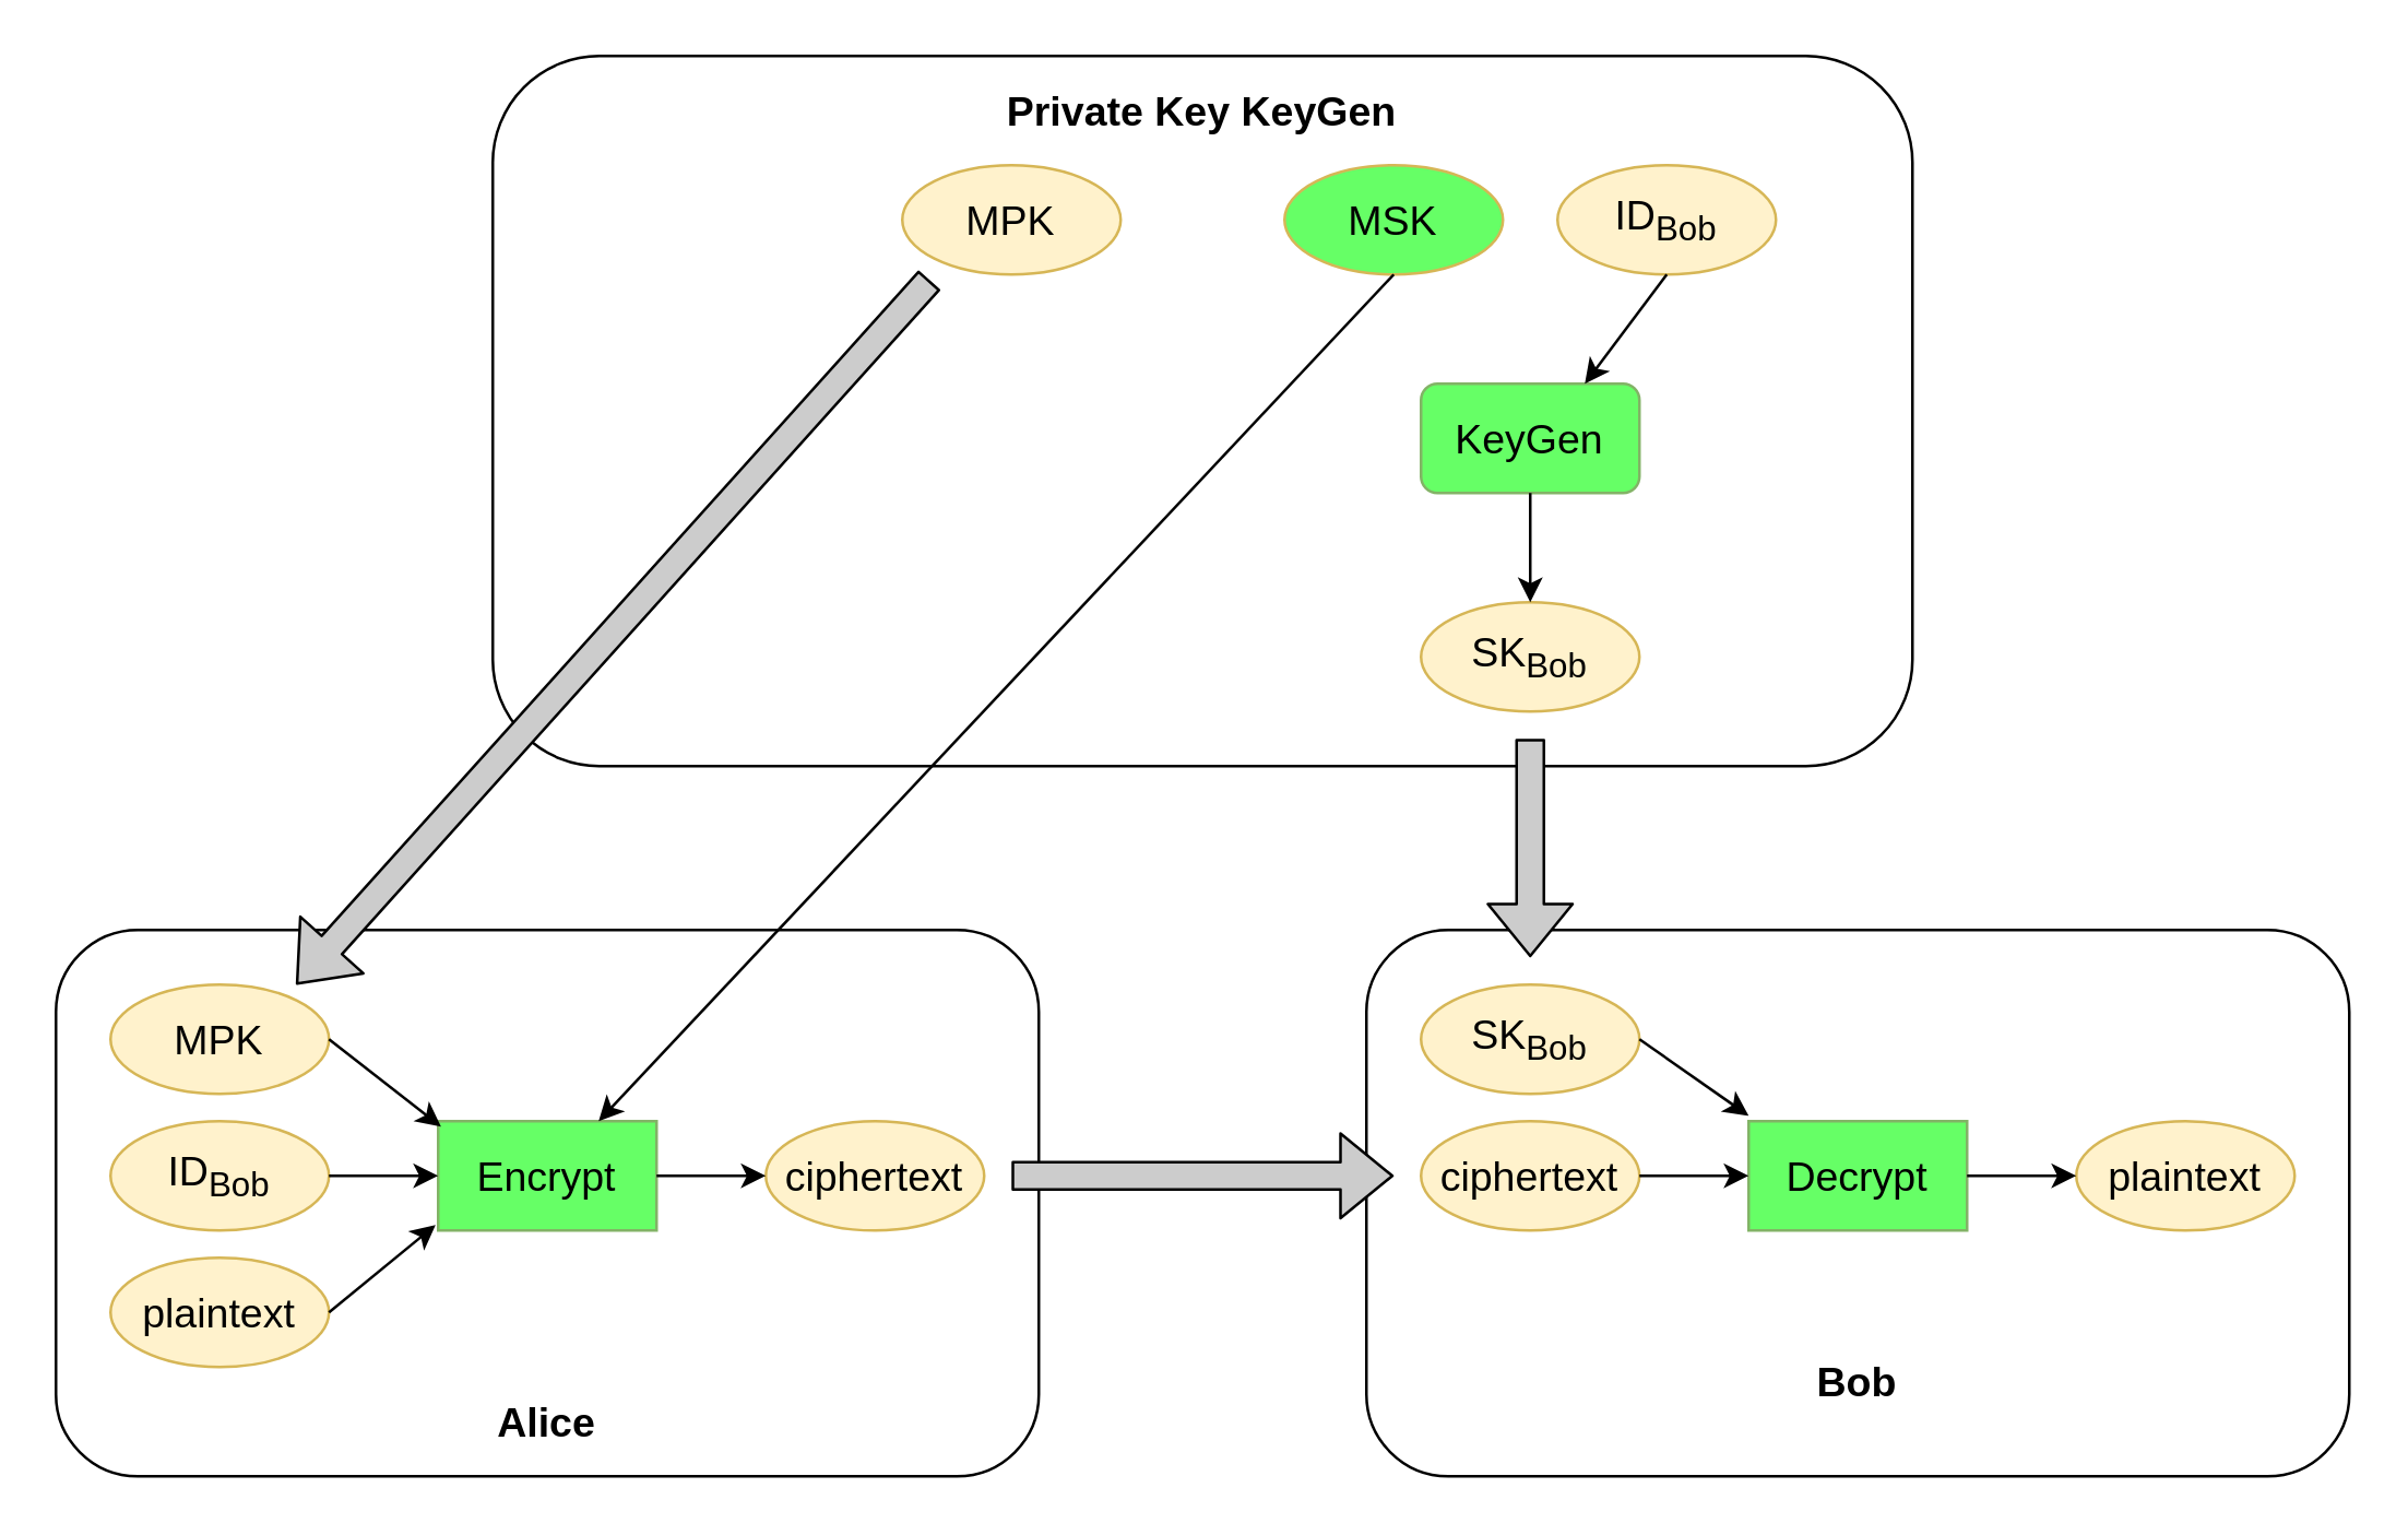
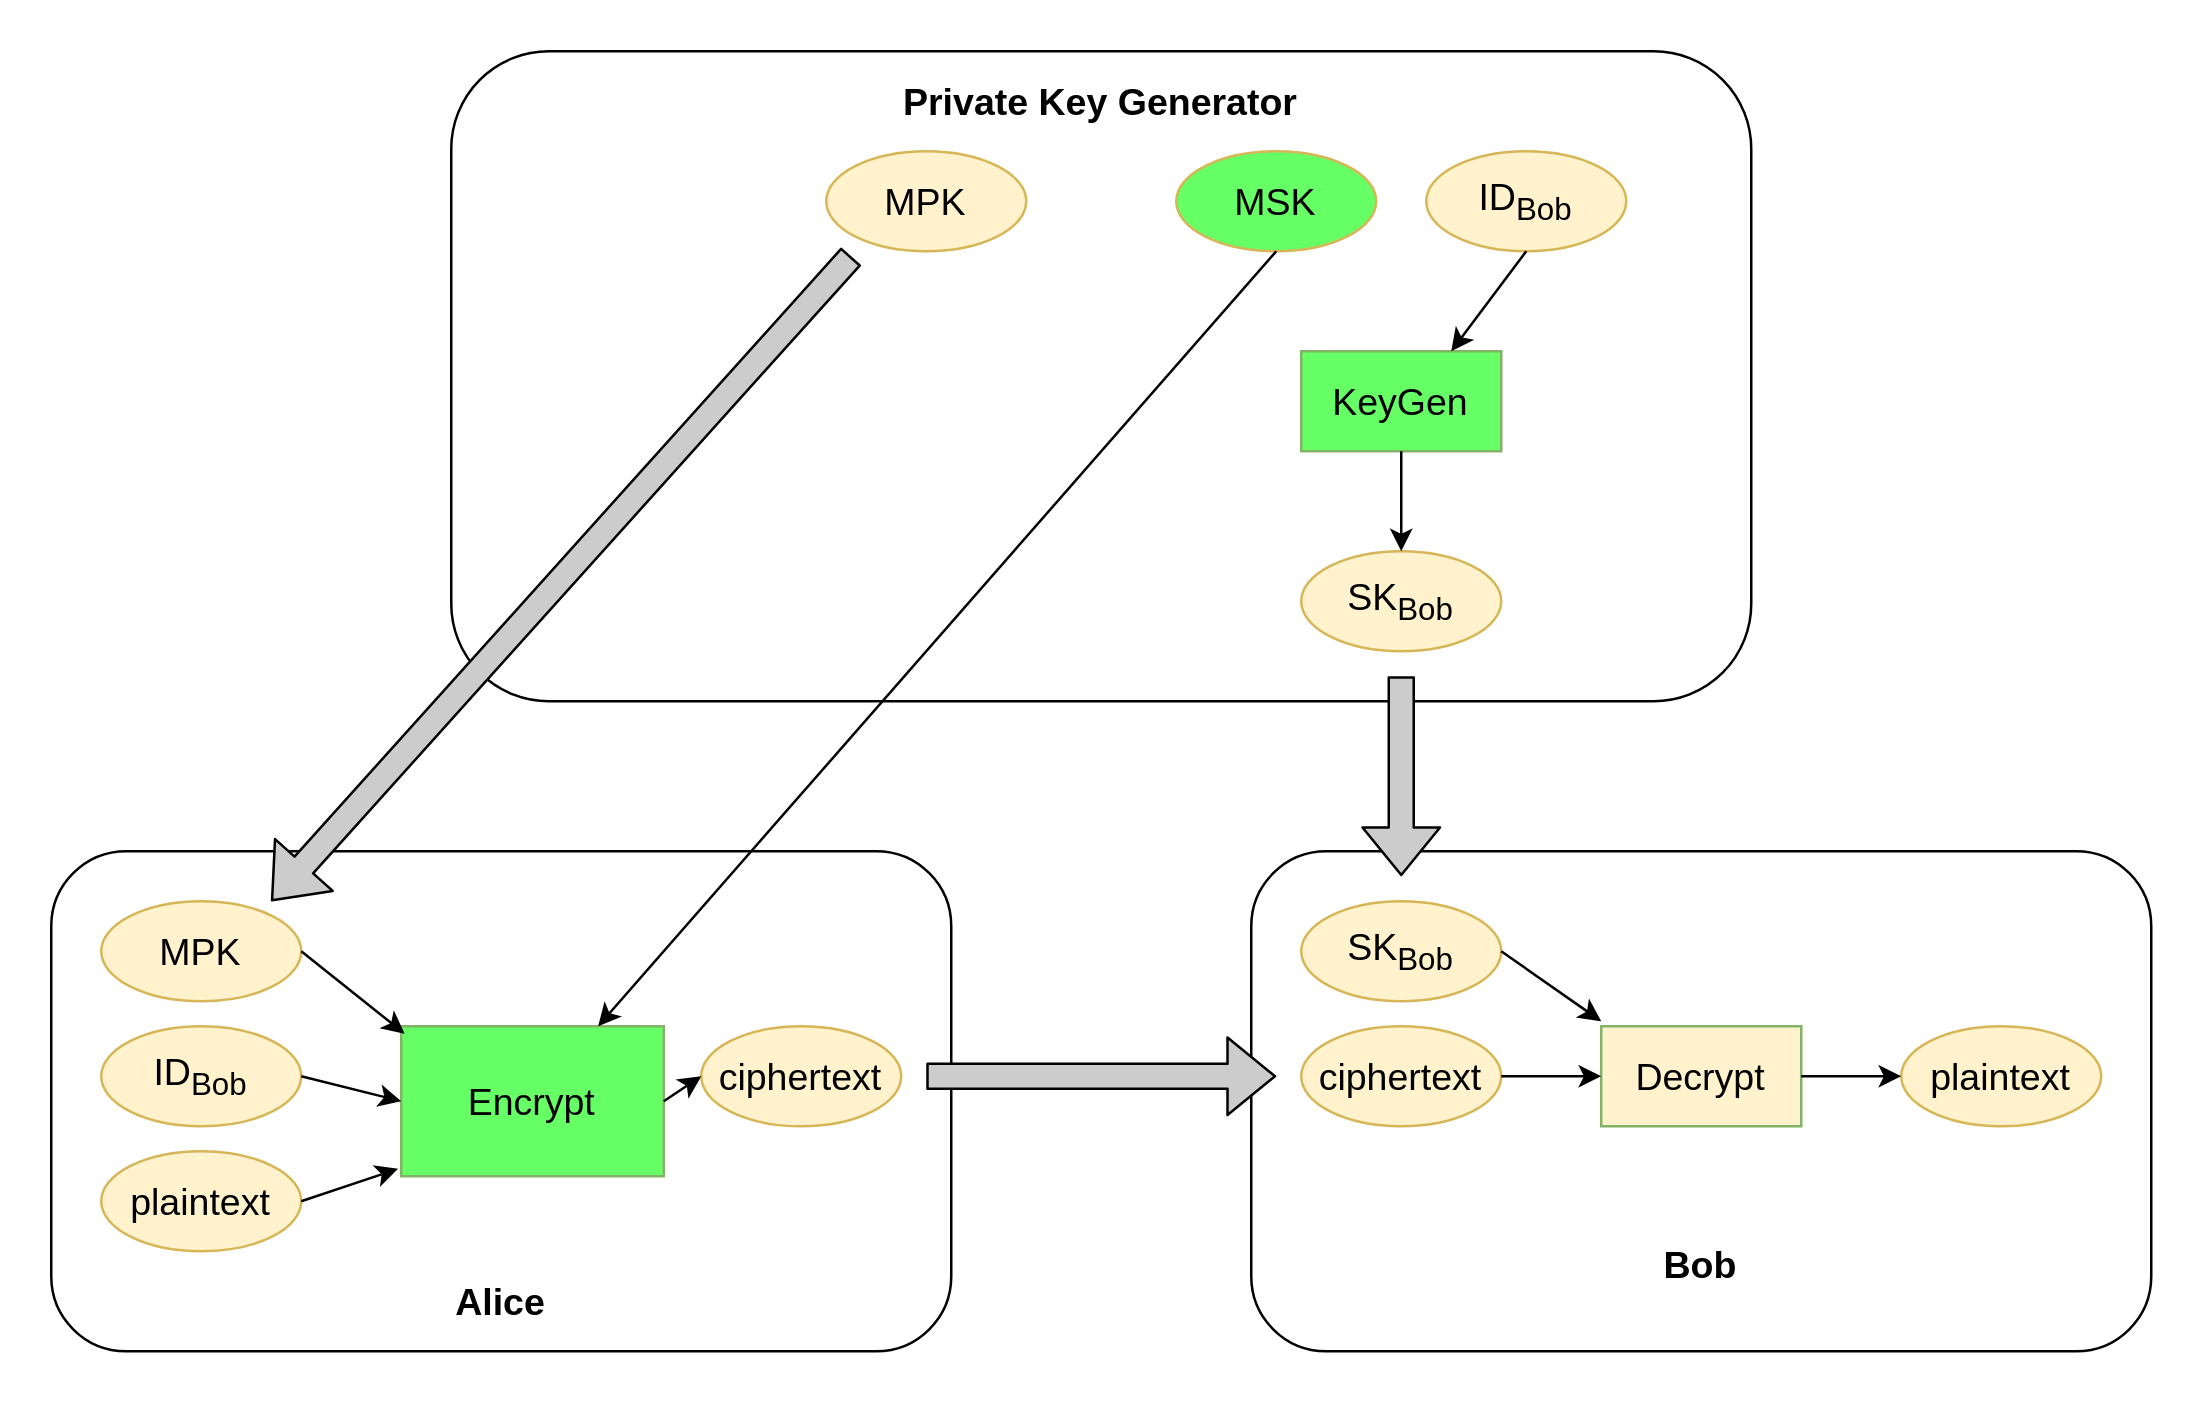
- <mxCell id="5" value="Private Key KeyGen" style="text;html=1;strokeColor=none;fillColor=none;align=center;verticalAlign=middle;whiteSpace=wrap;rounded=0;fontFamily=Helvetica;fontStyle=1;fontSize=15;" parent="1" vertex="1"><mxGeometry x="340" y="20" width="200" height="40" as="geometry" /></mxCell>
+ <mxCell id="5" value="Private Key Generator" style="text;html=1;strokeColor=none;fillColor=none;align=center;verticalAlign=middle;whiteSpace=wrap;rounded=0;fontFamily=Helvetica;fontStyle=1;fontSize=15;" parent="1" vertex="1"><mxGeometry x="340" y="20" width="200" height="40" as="geometry" /></mxCell>
- <mxCell id="10" value="KeyGen" style="whiteSpace=wrap;html=1;fontFamily=Helvetica;fontSize=15;fillColor=#66FF66;strokeColor=#82b366;rounded=1;" parent="1" vertex="1"><mxGeometry x="520" y="140" width="80" height="40" as="geometry" /></mxCell>
+ <mxCell id="10" value="KeyGen" style="rounded=0;whiteSpace=wrap;html=1;fontFamily=Helvetica;fontSize=15;fillColor=#66FF66;strokeColor=#82b366;" parent="1" vertex="1"><mxGeometry x="520" y="140" width="80" height="40" as="geometry" /></mxCell>
- <mxCell id="8" value="Encrypt" style="rounded=0;whiteSpace=wrap;html=1;fontFamily=Helvetica;fontSize=15;fillColor=#66FF66;strokeColor=#82b366;" parent="1" vertex="1"><mxGeometry x="160" y="410" width="80" height="40" as="geometry" /></mxCell>
+ <mxCell id="8" value="Encrypt" style="rounded=0;whiteSpace=wrap;html=1;fontFamily=Helvetica;fontSize=15;fillColor=#66FF66;strokeColor=#82b366;" parent="1" vertex="1"><mxGeometry x="160" y="410" width="105" height="60" as="geometry" /></mxCell>
- <mxCell id="9" value="Decrypt" style="rounded=0;whiteSpace=wrap;html=1;fontFamily=Helvetica;fontSize=15;fillColor=#66FF66;strokeColor=#82b366;" parent="1" vertex="1"><mxGeometry x="640" y="410" width="80" height="40" as="geometry" /></mxCell>
+ <mxCell id="9" value="Decrypt" style="rounded=0;whiteSpace=wrap;html=1;fontFamily=Helvetica;fontSize=15;fillColor=#fff2cc;strokeColor=#82b366;" parent="1" vertex="1"><mxGeometry x="640" y="410" width="80" height="40" as="geometry" /></mxCell>
